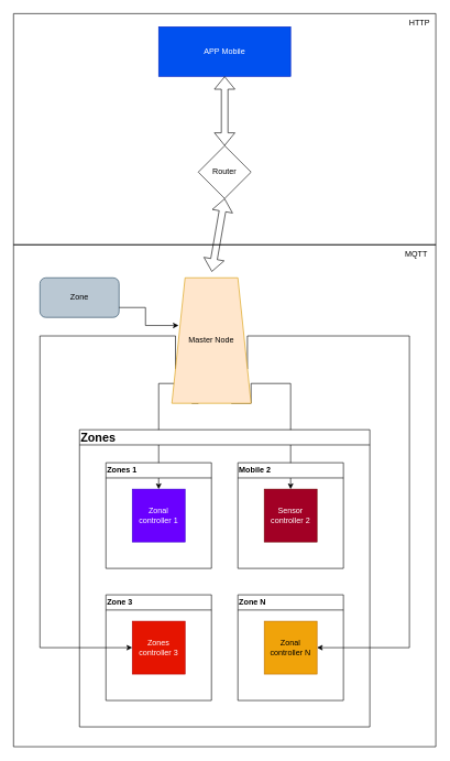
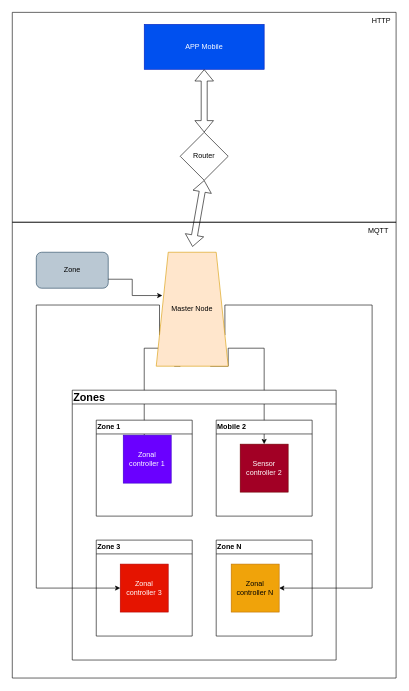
- <mxCell id="12" value="Zones 1" style="swimlane;whiteSpace=wrap;html=1;align=left;" parent="11" vertex="1"><mxGeometry x="40" y="50" width="160" height="160" as="geometry"><mxRectangle x="310" y="440" width="90" height="60" as="alternateBounds" /></mxGeometry></mxCell>
+ <mxCell id="12" value="Zone 1" style="swimlane;whiteSpace=wrap;html=1;align=left;" parent="11" vertex="1"><mxGeometry x="40" y="50" width="160" height="160" as="geometry"><mxRectangle x="310" y="440" width="90" height="60" as="alternateBounds" /></mxGeometry></mxCell>
- <mxCell id="22" value="Zonal controller 1" style="whiteSpace=wrap;html=1;aspect=fixed;fillColor=#6a00ff;fontColor=#ffffff;strokeColor=#3700CC;" parent="19" vertex="1"><mxGeometry x="180" y="370" width="80" height="80" as="geometry" /></mxCell>
+ <mxCell id="22" value="Zonal controller 1" style="whiteSpace=wrap;html=1;aspect=fixed;fillColor=#6a00ff;fontColor=#ffffff;strokeColor=#3700CC;" parent="19" vertex="1"><mxGeometry x="185" y="355" width="80" height="80" as="geometry" /></mxCell>
- <mxCell id="18" value="Zones controller 3" style="whiteSpace=wrap;html=1;aspect=fixed;fillColor=#e51400;fontColor=#ffffff;strokeColor=#B20000;" parent="17" vertex="1"><mxGeometry x="40" y="40" width="80" height="80" as="geometry" /></mxCell>
+ <mxCell id="18" value="Zonal controller 3" style="whiteSpace=wrap;html=1;aspect=fixed;fillColor=#e51400;fontColor=#ffffff;strokeColor=#B20000;" parent="17" vertex="1"><mxGeometry x="40" y="40" width="80" height="80" as="geometry" /></mxCell>
- <mxCell id="16" value="Zonal controller N" style="whiteSpace=wrap;html=1;aspect=fixed;fillColor=#f0a30a;fontColor=#000000;strokeColor=#BD7000;" parent="15" vertex="1"><mxGeometry x="40" y="40" width="80" height="80" as="geometry" /></mxCell>
+ <mxCell id="16" value="Zonal controller N" style="whiteSpace=wrap;html=1;aspect=fixed;fillColor=#f0a30a;fontColor=#000000;strokeColor=#BD7000;" parent="15" vertex="1"><mxGeometry x="25" y="40" width="80" height="80" as="geometry" /></mxCell>
